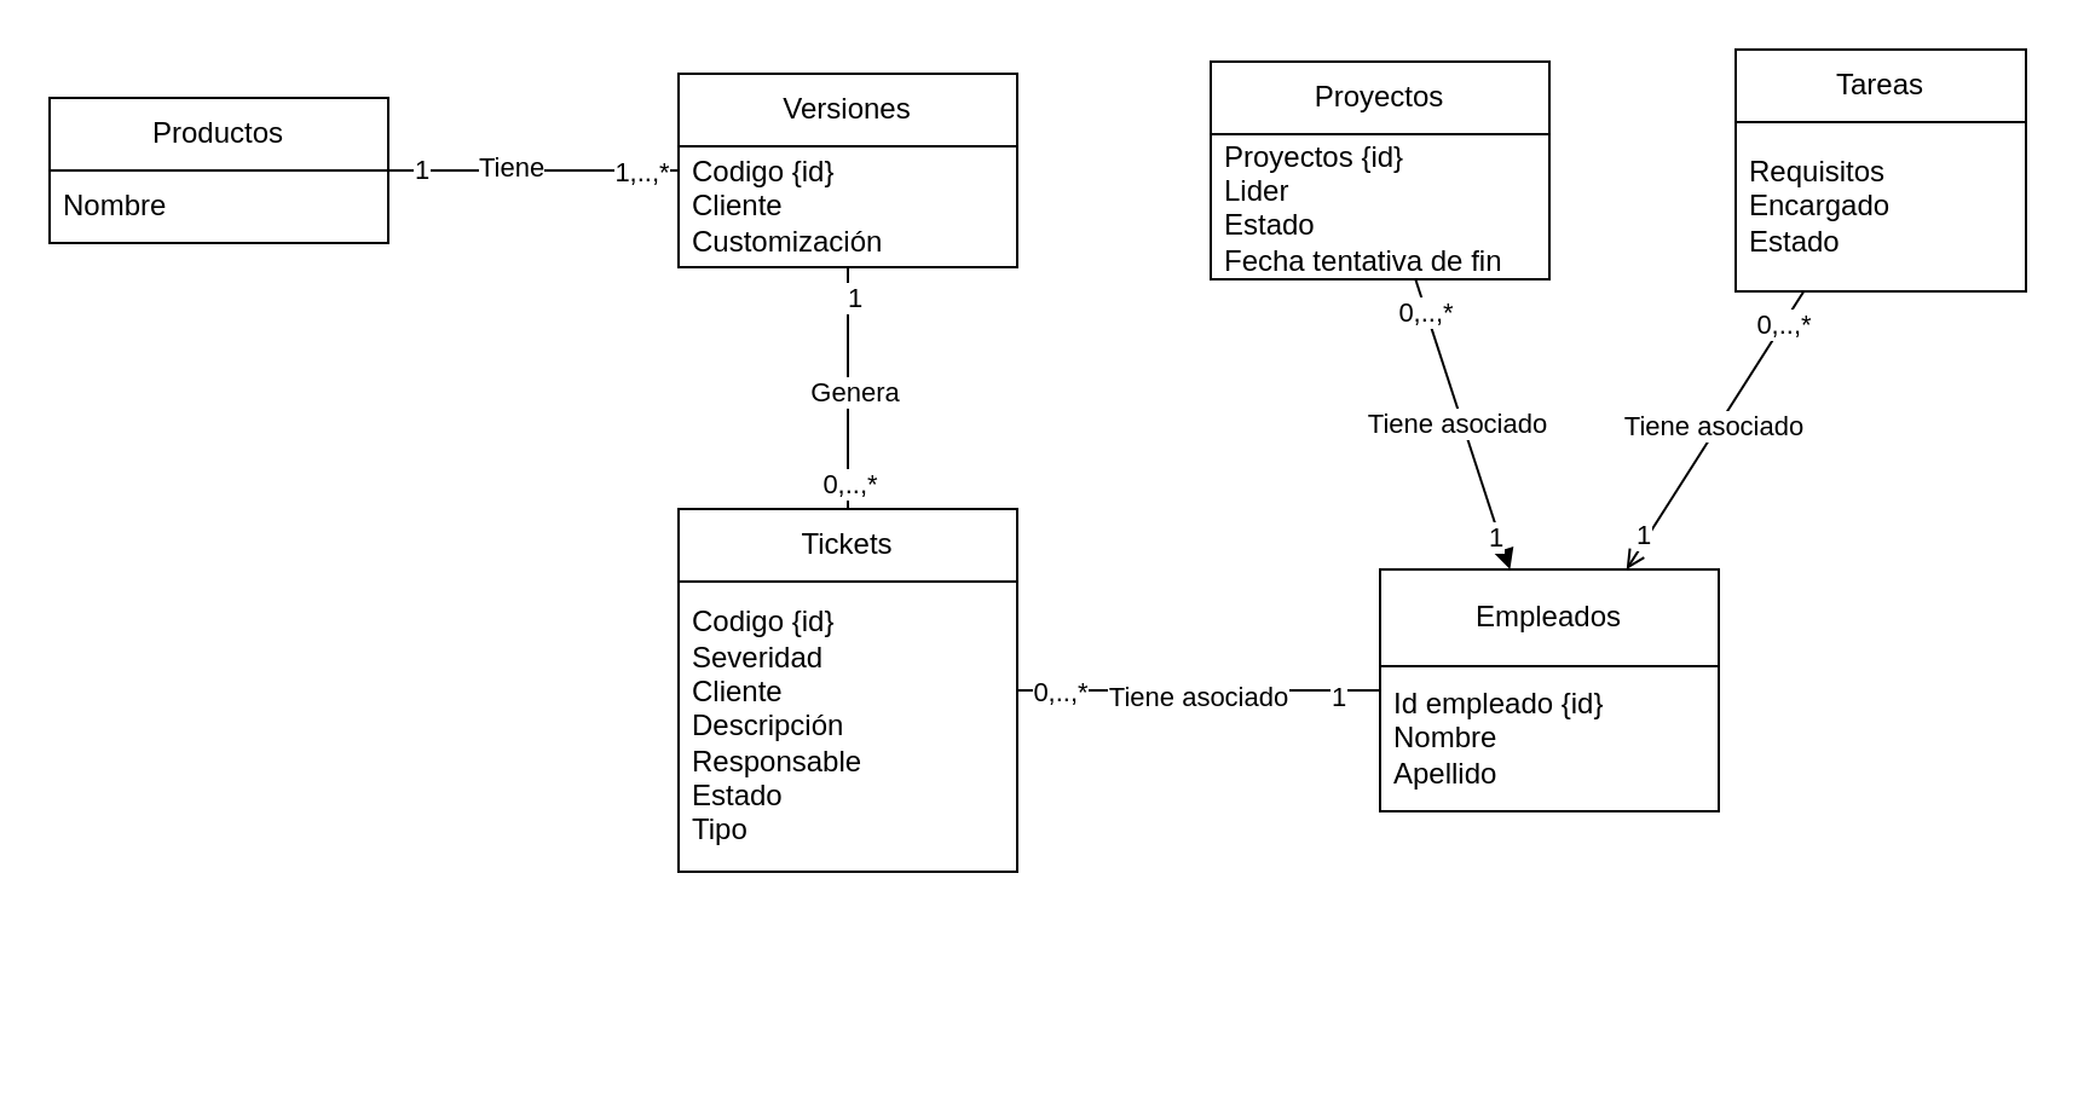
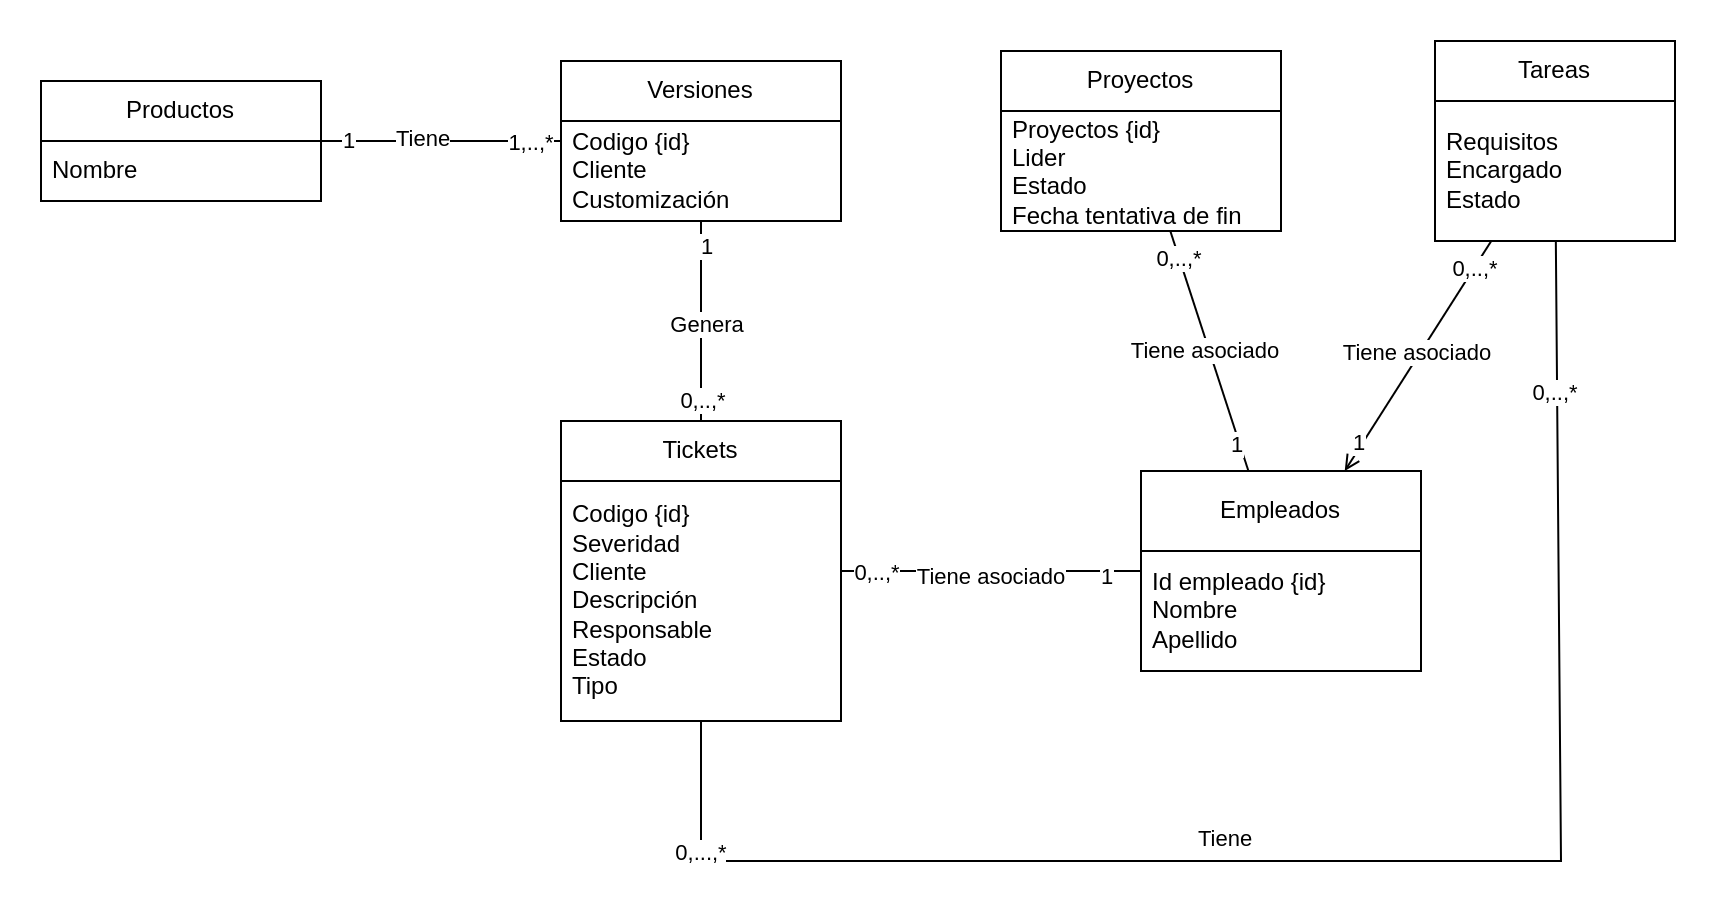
- <mxCell id="34" value="" style="endArrow=block;html=1;rounded=0;" edge="1" parent="1" source="2" target="24"><mxGeometry width="50" height="50" relative="1" as="geometry"><mxPoint x="430" y="295" as="sourcePoint" /><mxPoint x="717" y="295" as="targetPoint" /></mxGeometry></mxCell>
+ <mxCell id="34" value="" style="endArrow=none;html=1;rounded=0;" edge="1" parent="1" source="2" target="24"><mxGeometry width="50" height="50" relative="1" as="geometry"><mxPoint x="430" y="295" as="sourcePoint" /><mxPoint x="717" y="295" as="targetPoint" /></mxGeometry></mxCell>
+ <mxCell id="20" value="" style="endArrow=none;html=1;rounded=0;" edge="1" parent="1" source="4" target="6"><mxGeometry width="50" height="50" relative="1" as="geometry"><mxPoint x="640" y="290" as="sourcePoint" /><mxPoint x="557" y="290" as="targetPoint" /><Array as="points"><mxPoint x="780" y="430" /><mxPoint x="350" y="430" /></Array></mxGeometry></mxCell>
+ <mxCell id="21" value="0,..,*" style="edgeLabel;html=1;align=center;verticalAlign=middle;resizable=0;points=[];" connectable="0" vertex="1" parent="20"><mxGeometry x="-0.814" y="-2" relative="1" as="geometry"><mxPoint as="offset" /></mxGeometry></mxCell>
+ <mxCell id="22" value="0,...,*" style="edgeLabel;html=1;align=center;verticalAlign=middle;resizable=0;points=[];" connectable="0" vertex="1" parent="20"><mxGeometry x="0.84" y="1" relative="1" as="geometry"><mxPoint as="offset" /></mxGeometry></mxCell>
+ <mxCell id="23" value="Tiene" style="edgeLabel;html=1;align=center;verticalAlign=middle;resizable=0;points=[];" connectable="0" vertex="1" parent="20"><mxGeometry x="0.247" relative="1" as="geometry"><mxPoint x="26" y="-12" as="offset" /></mxGeometry></mxCell>
